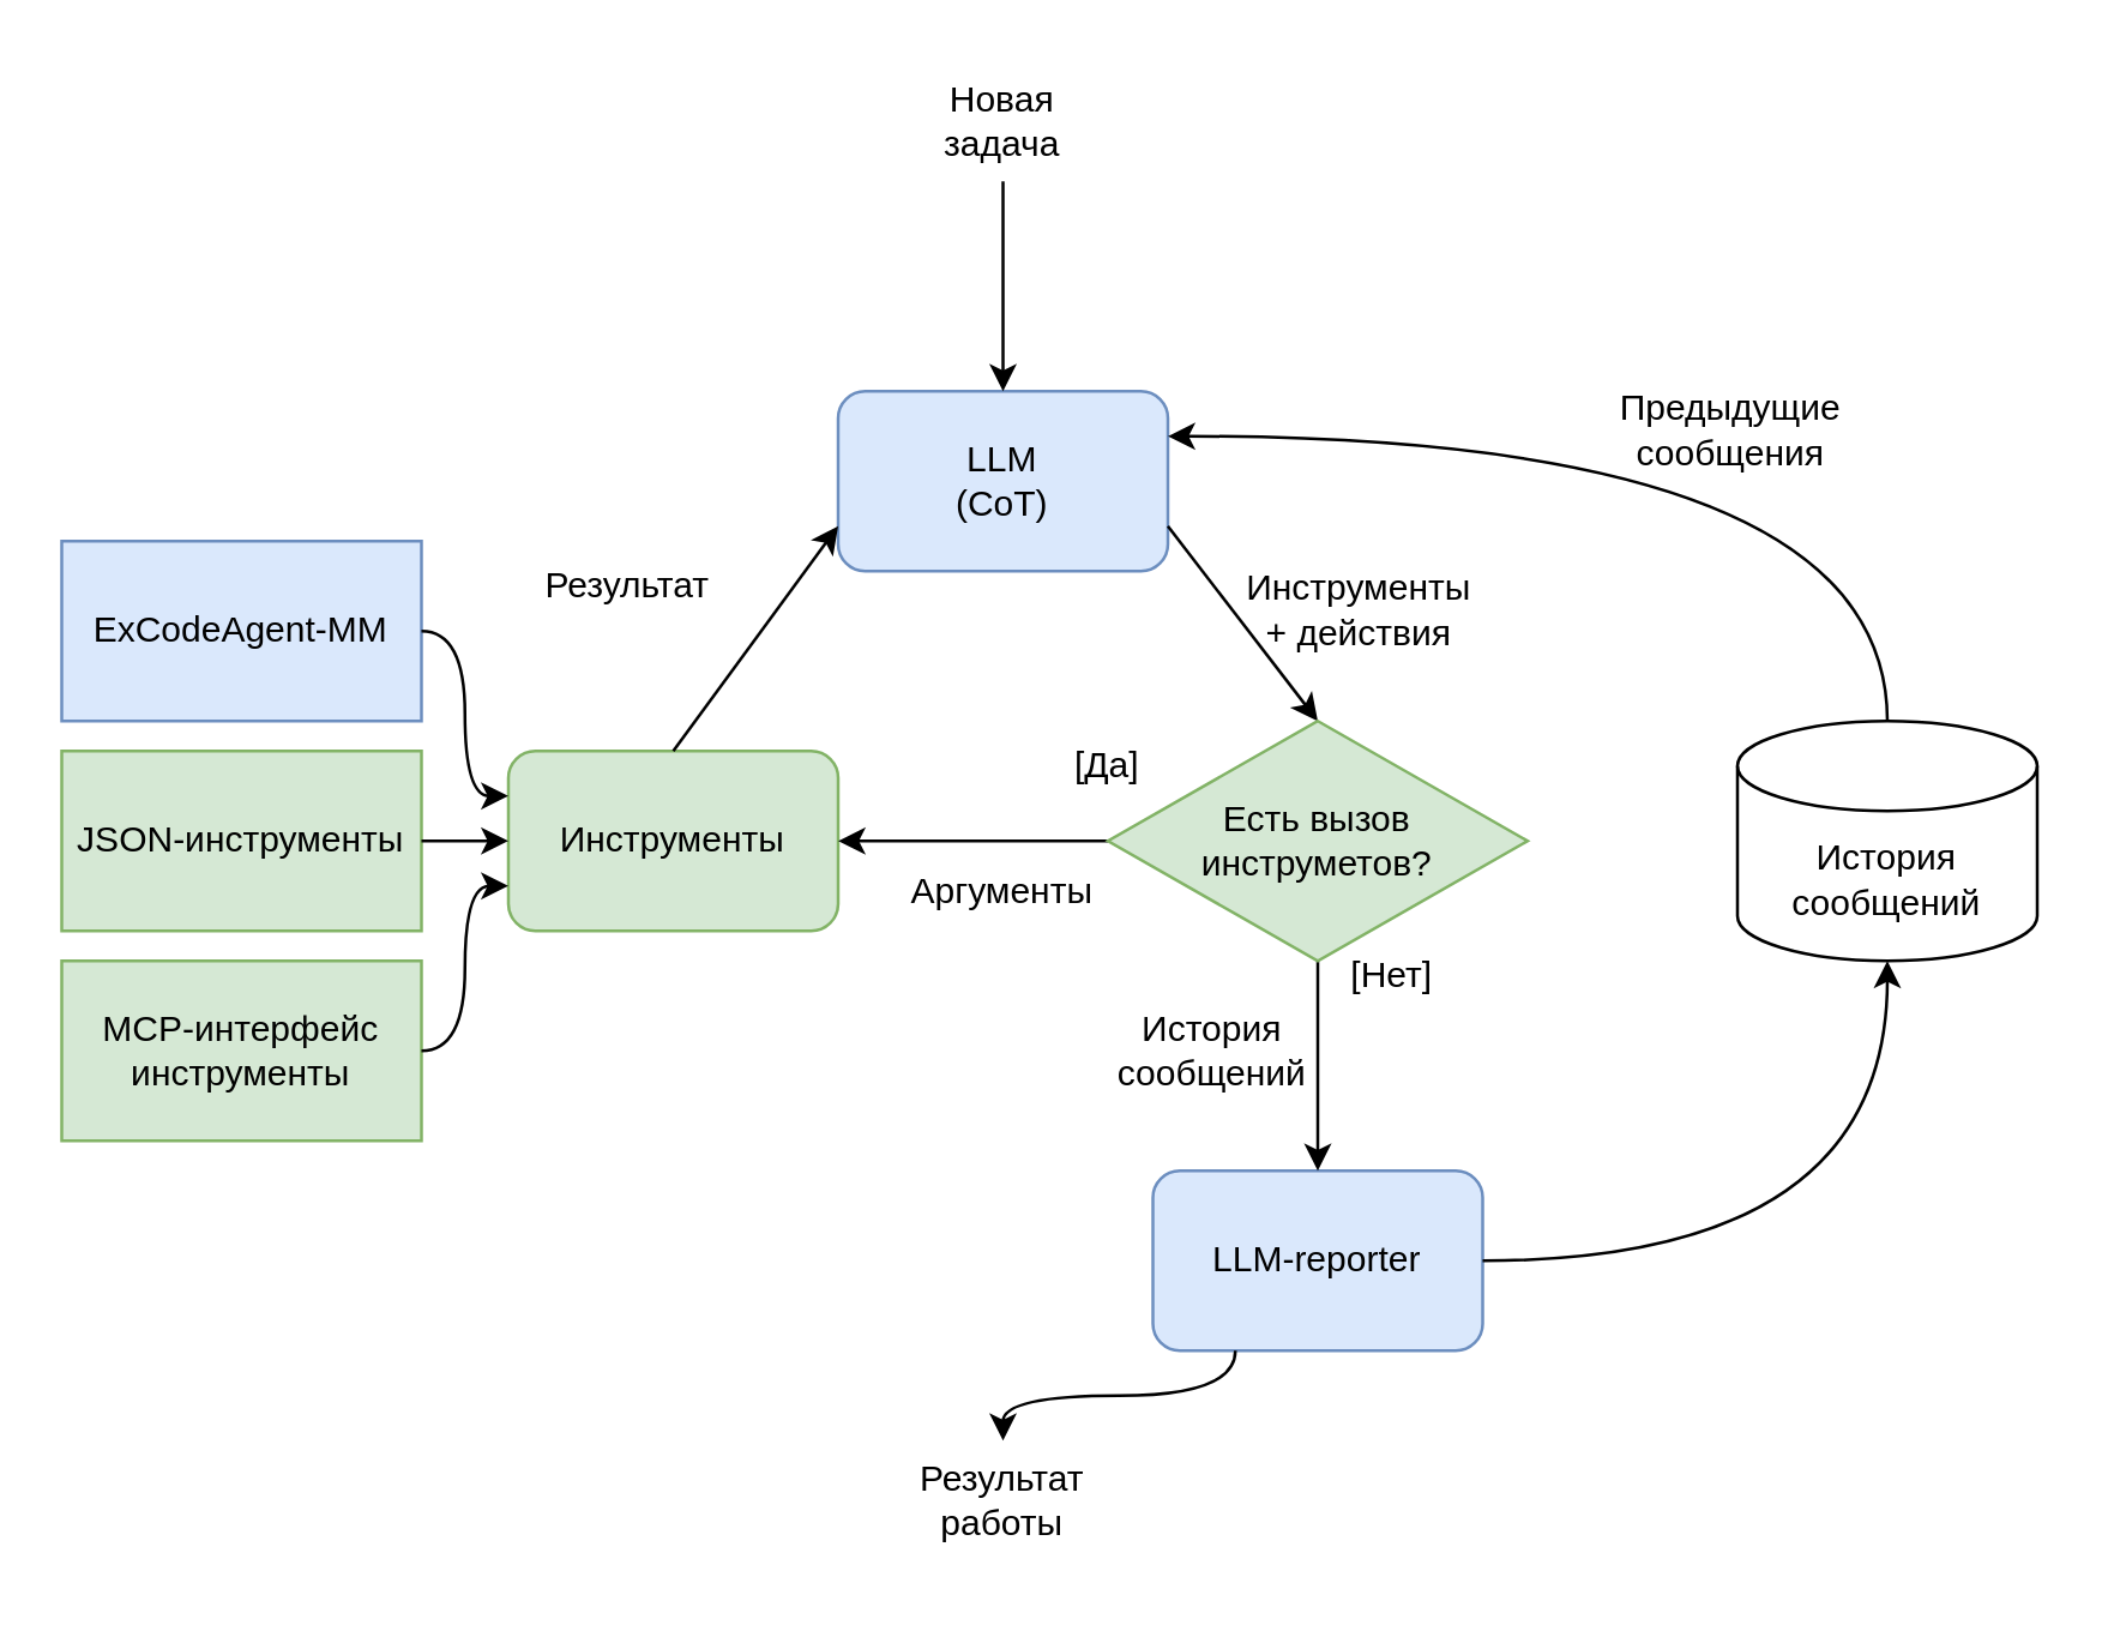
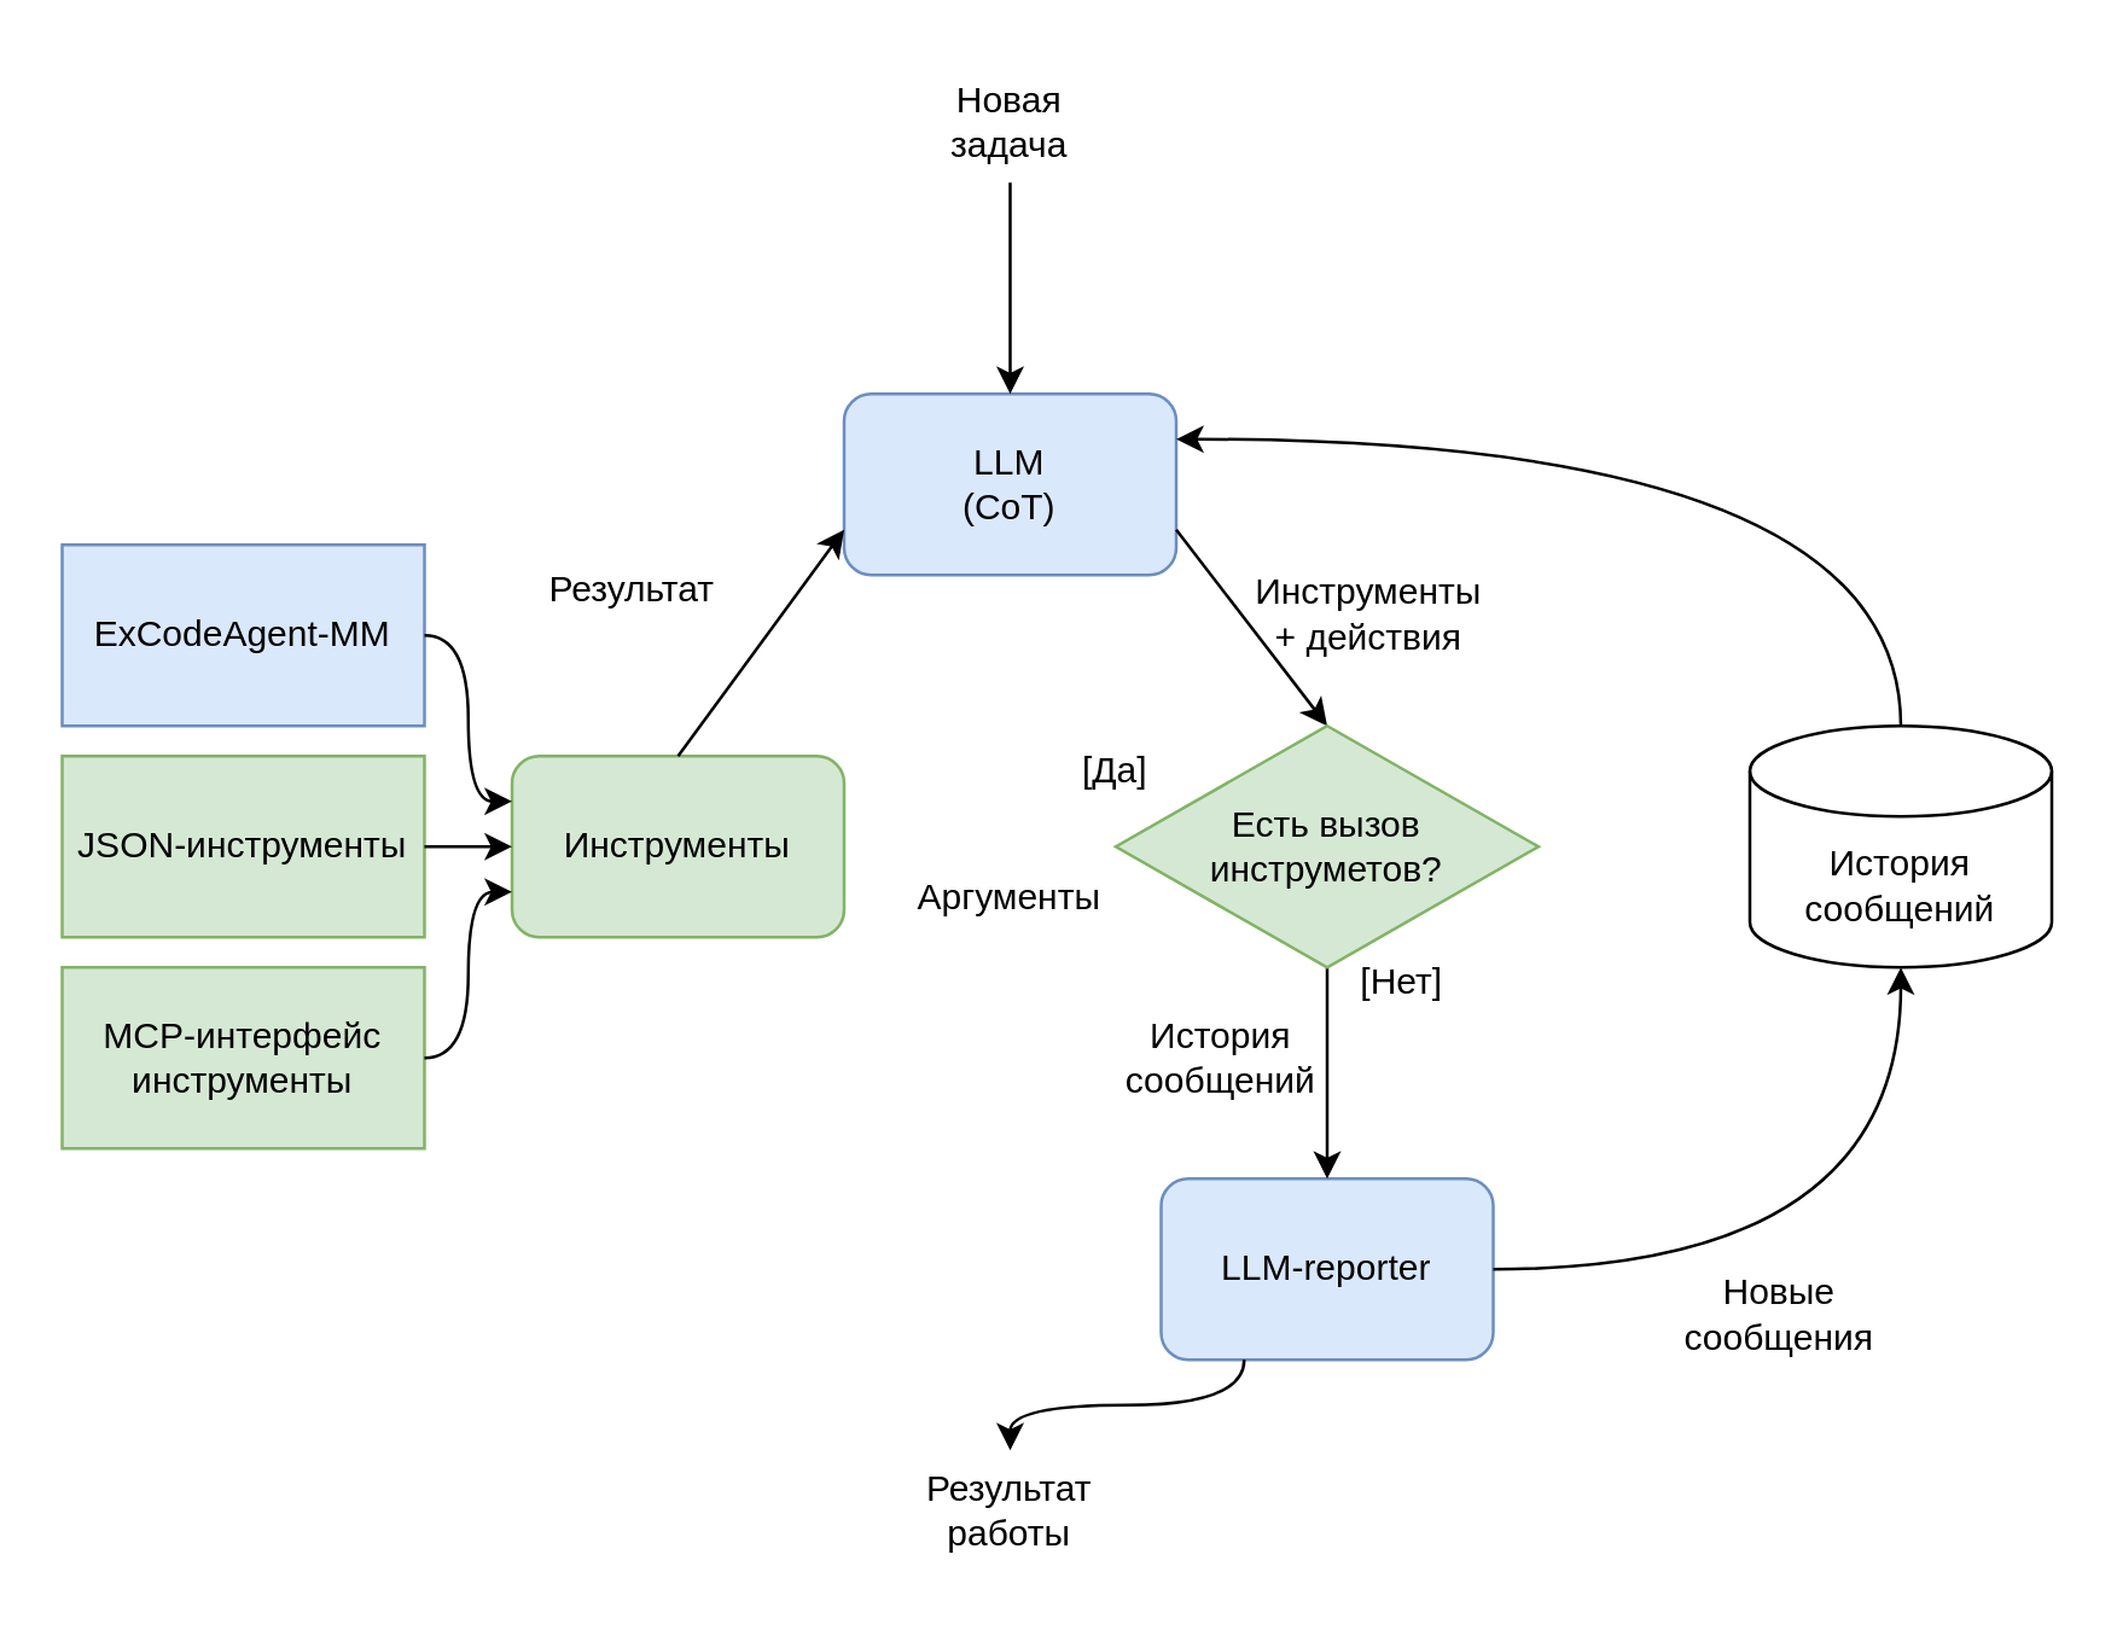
- <mxCell id="25" value="Предыдущие сообщения" style="text;html=1;align=center;verticalAlign=middle;whiteSpace=wrap;rounded=0;" parent="1" vertex="1"><mxGeometry x="527" y="128" width="100" height="30" as="geometry" /></mxCell>
- <mxCell id="5" value="" style="endArrow=classic;html=1;rounded=0;entryX=1;entryY=0.5;entryDx=0;entryDy=0;" parent="1" source="9" target="3" edge="1"><mxGeometry width="50" height="50" relative="1" as="geometry"><mxPoint x="389" y="280" as="sourcePoint" /><mxPoint x="359" y="250" as="targetPoint" /></mxGeometry></mxCell>
+ <mxCell id="29" value="Новые сообщения" style="text;html=1;align=center;verticalAlign=middle;whiteSpace=wrap;rounded=0;" vertex="1" parent="1"><mxGeometry x="539" y="420" width="100" height="30" as="geometry" /></mxCell>
